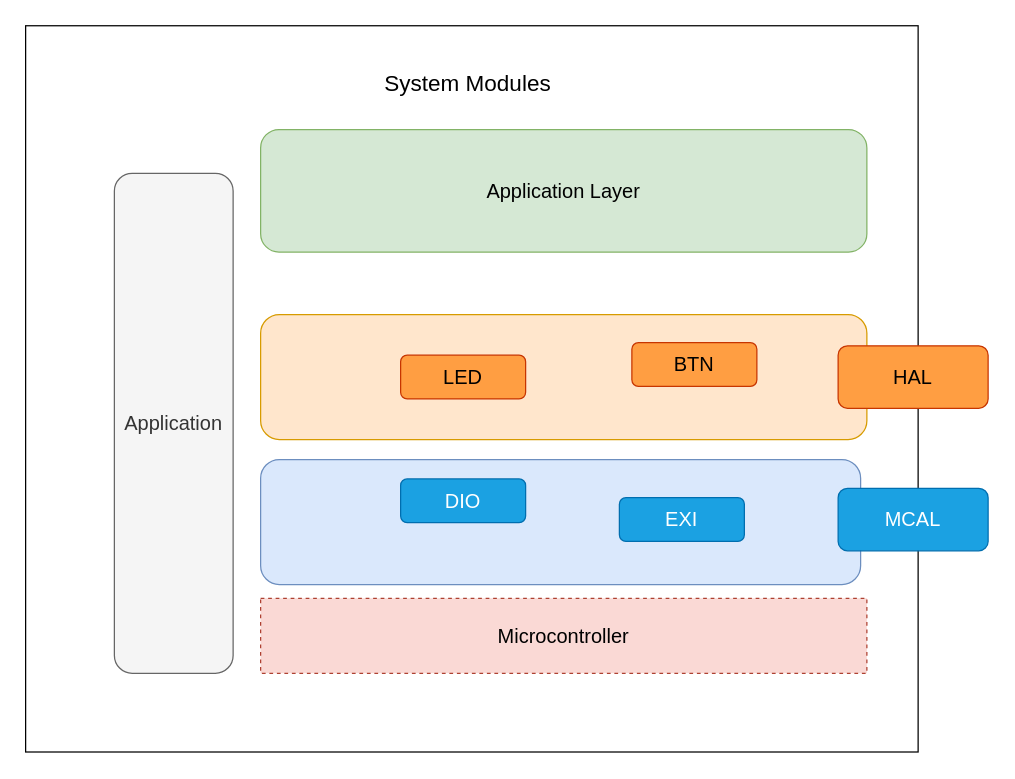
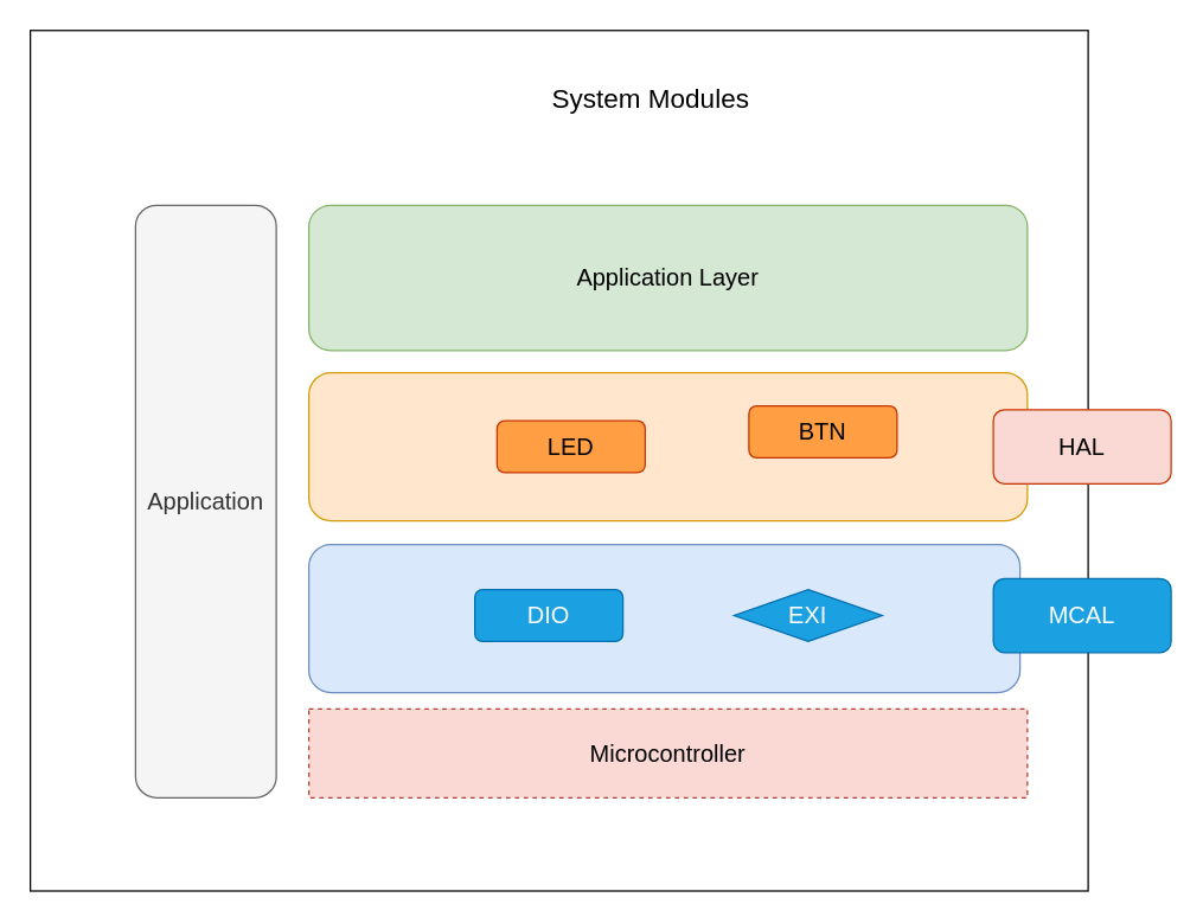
- <mxCell id="7" value="&lt;font style=&quot;font-size: 18px;&quot;&gt;System Modules&lt;/font&gt;" style="text;html=1;strokeColor=none;fillColor=none;align=center;verticalAlign=middle;whiteSpace=wrap;rounded=0;fontSize=16;" parent="1" vertex="1"><mxGeometry x="249" y="52" width="250" height="30" as="geometry" /></mxCell>
+ <mxCell id="7" value="&lt;font style=&quot;font-size: 18px;&quot;&gt;System Modules&lt;/font&gt;" style="text;html=1;strokeColor=none;fillColor=none;align=center;verticalAlign=middle;whiteSpace=wrap;rounded=0;fontSize=16;" parent="1" vertex="1"><mxGeometry x="314" y="52" width="250" height="30" as="geometry" /></mxCell>
- <mxCell id="5" value="Application Layer" style="rounded=1;whiteSpace=wrap;html=1;fontSize=16;fillColor=#d5e8d4;strokeColor=#82b366;" parent="1" vertex="1"><mxGeometry x="208" y="103" width="485" height="98" as="geometry" /></mxCell>
+ <mxCell id="5" value="Application Layer" style="rounded=1;whiteSpace=wrap;html=1;fontSize=16;fillColor=#d5e8d4;strokeColor=#82b366;" parent="1" vertex="1"><mxGeometry x="208" y="138" width="485" height="98" as="geometry" /></mxCell>
- <mxCell id="9" value="LED" style="rounded=1;whiteSpace=wrap;html=1;fontSize=16;fillColor=#ff9e42;fontColor=#000000;strokeColor=#C73500;" parent="1" vertex="1"><mxGeometry x="320" y="283.5" width="100" height="35" as="geometry" /></mxCell>
+ <mxCell id="9" value="LED" style="rounded=1;whiteSpace=wrap;html=1;fontSize=16;fillColor=#ff9e42;fontColor=#000000;strokeColor=#C73500;" parent="1" vertex="1"><mxGeometry x="335" y="283.5" width="100" height="35" as="geometry" /></mxCell>
- <mxCell id="10" value="HAL" style="rounded=1;whiteSpace=wrap;html=1;fontSize=16;fillColor=#ff9e42;fontColor=#000000;strokeColor=#C73500;" parent="1" vertex="1"><mxGeometry x="670" y="276" width="120" height="50" as="geometry" /></mxCell>
+ <mxCell id="10" value="HAL" style="rounded=1;whiteSpace=wrap;html=1;fontSize=16;fillColor=#fad9d5;fontColor=#000000;strokeColor=#C73500;" parent="1" vertex="1"><mxGeometry x="670" y="276" width="120" height="50" as="geometry" /></mxCell>
- <mxCell id="14" value="DIO" style="rounded=1;whiteSpace=wrap;html=1;fontSize=16;fillColor=#1ba1e2;fontColor=#ffffff;strokeColor=#006EAF;" vertex="1" parent="1"><mxGeometry x="320" y="382.5" width="100" height="35" as="geometry" /></mxCell>
+ <mxCell id="14" value="DIO" style="rounded=1;whiteSpace=wrap;html=1;fontSize=16;fillColor=#1ba1e2;fontColor=#ffffff;strokeColor=#006EAF;" vertex="1" parent="1"><mxGeometry x="320" y="397.5" width="100" height="35" as="geometry" /></mxCell>
- <mxCell id="15" value="EXI" style="rounded=1;whiteSpace=wrap;html=1;fontSize=16;fillColor=#1ba1e2;strokeColor=#006EAF;fontColor=#ffffff;" vertex="1" parent="1"><mxGeometry x="495" y="397.5" width="100" height="35" as="geometry" /></mxCell>
+ <mxCell id="15" value="EXI" style="rhombus;whiteSpace=wrap;html=1;fontSize=16;fillColor=#1ba1e2;strokeColor=#006EAF;fontColor=#ffffff;" vertex="1" parent="1"><mxGeometry x="495" y="397.5" width="100" height="35" as="geometry" /></mxCell>
